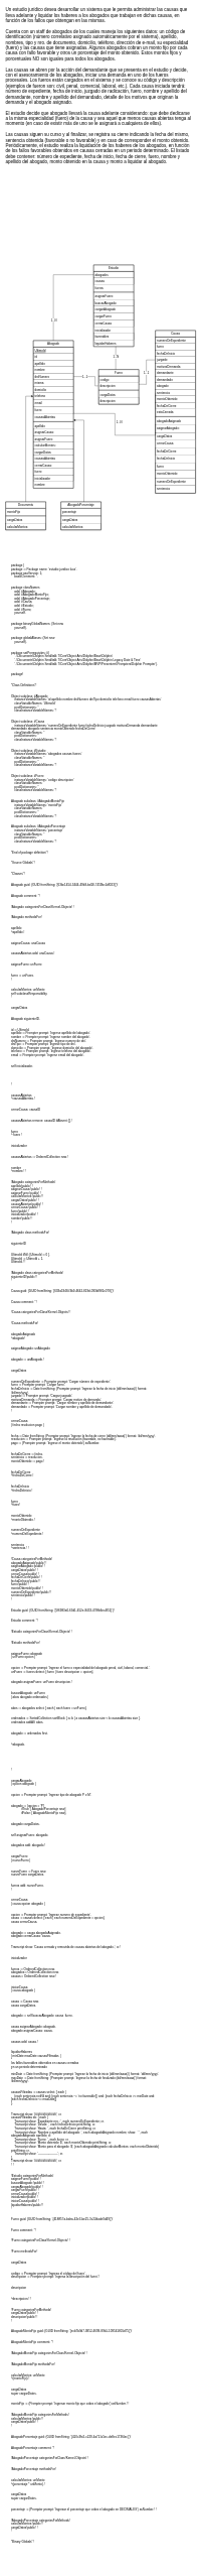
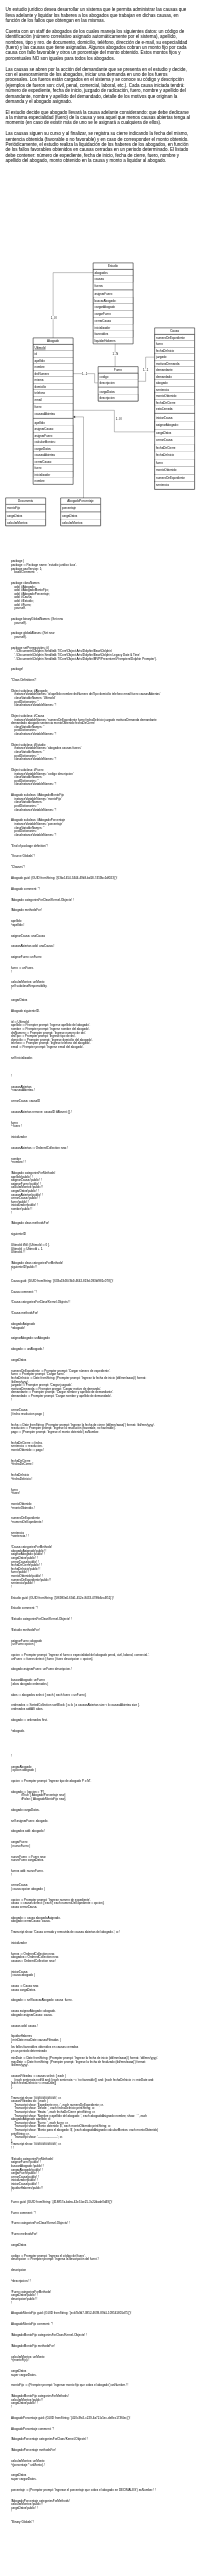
- <mxCell id="75" style="edgeStyle=orthogonalEdgeStyle;rounded=0;orthogonalLoop=1;jettySize=auto;html=1;exitX=0.5;exitY=0;exitDx=0;exitDy=0;entryX=0;entryY=0.5;entryDx=0;entryDy=0;" parent="1" source="76" target="36" edge="1"><mxGeometry relative="1" as="geometry" /></mxCell>
- <mxCell id="65" value="abogadoAsignado" style="text;align=left;verticalAlign=top;spacingLeft=4;spacingRight=4;overflow=hidden;rotatable=0;points=[[0,0.5],[1,0.5]];portConstraint=eastwest;fillColor=none;" parent="51" vertex="1"><mxGeometry y="346" width="160" height="30" as="geometry" /></mxCell>
+ <mxCell id="65" value="iniciarCausa" style="text;align=left;verticalAlign=top;spacingLeft=4;spacingRight=4;overflow=hidden;rotatable=0;points=[[0,0.5],[1,0.5]];portConstraint=eastwest;fillColor=none;" parent="51" vertex="1"><mxGeometry y="346" width="160" height="30" as="geometry" /></mxCell>
